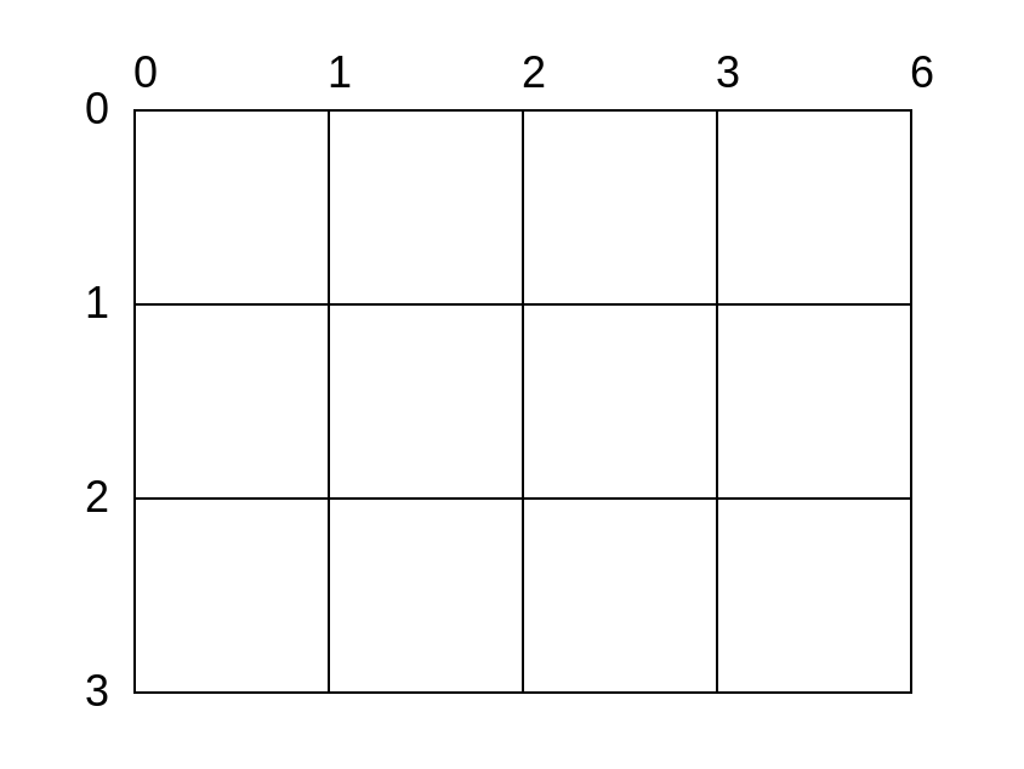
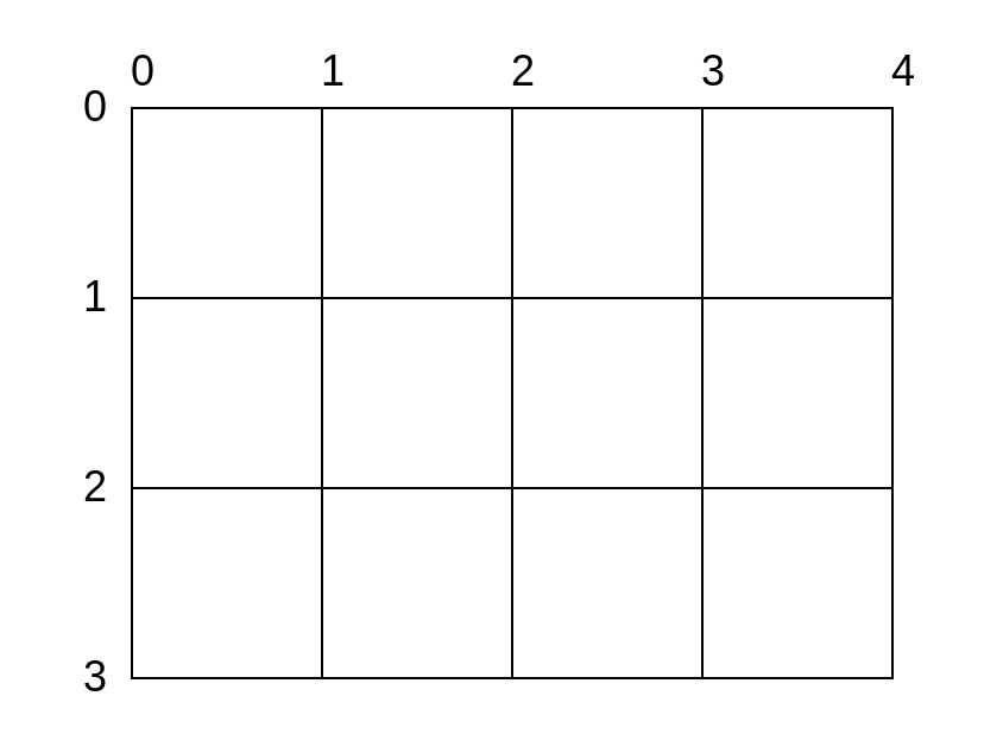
- <mxCell id="10" value="6" style="text;html=1;strokeColor=none;fillColor=none;align=center;verticalAlign=middle;whiteSpace=wrap;rounded=0;fontSize=18;" parent="1" vertex="1"><mxGeometry x="360" y="20" width="40" height="20" as="geometry" /></mxCell>
+ <mxCell id="10" value="4" style="text;html=1;strokeColor=none;fillColor=none;align=center;verticalAlign=middle;whiteSpace=wrap;rounded=0;fontSize=18;" parent="1" vertex="1"><mxGeometry x="360" y="20" width="40" height="20" as="geometry" /></mxCell>
